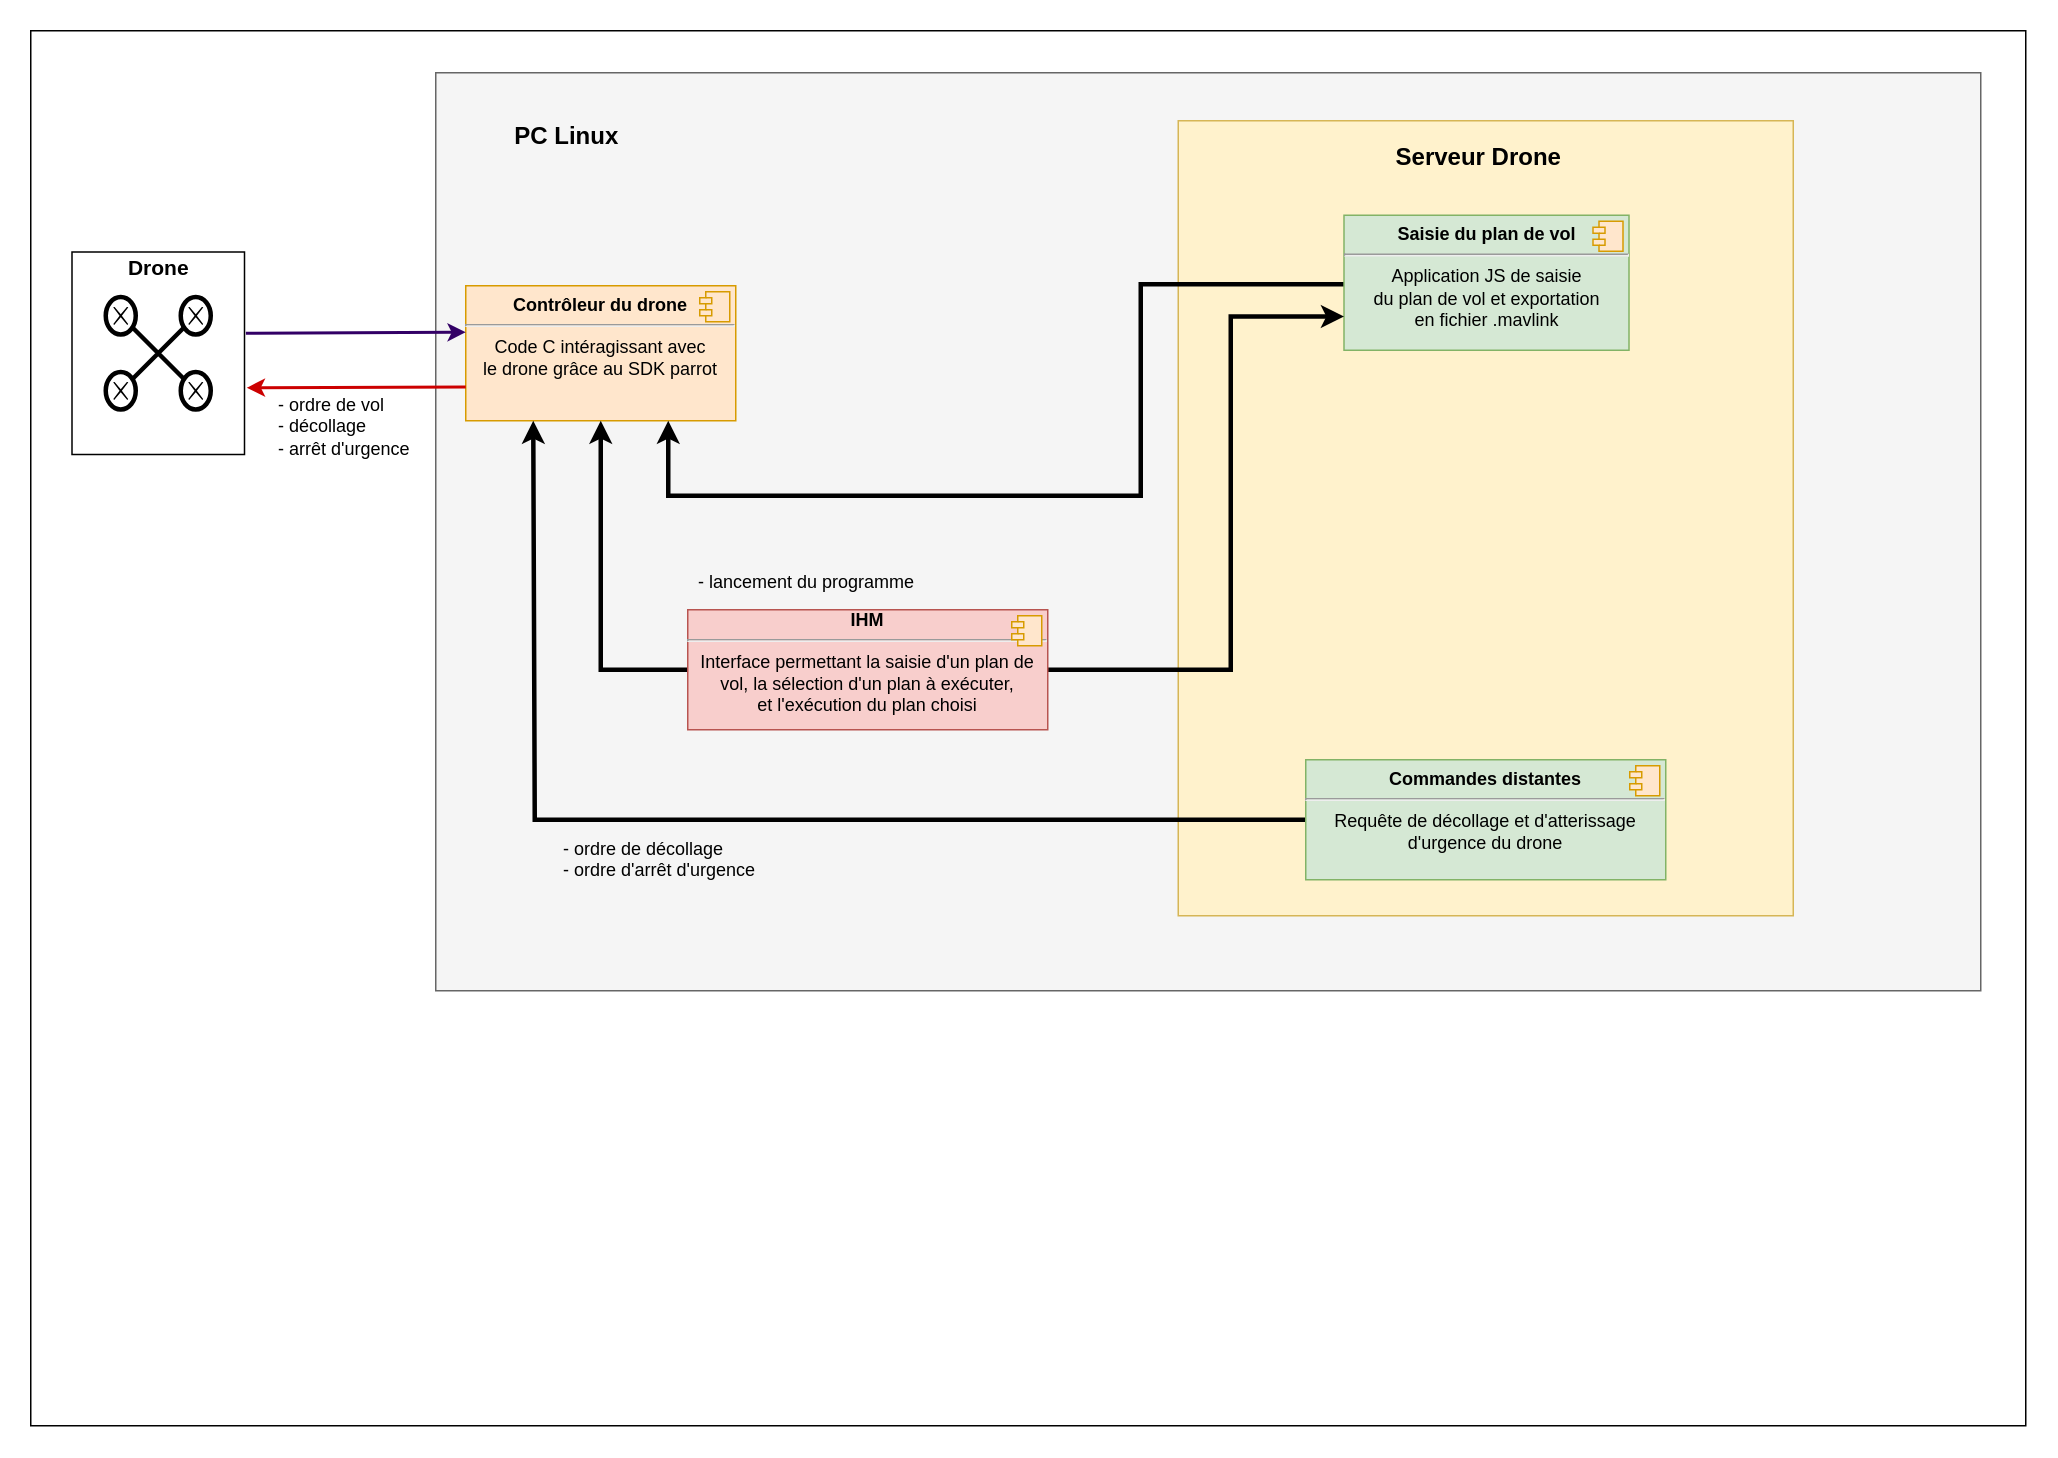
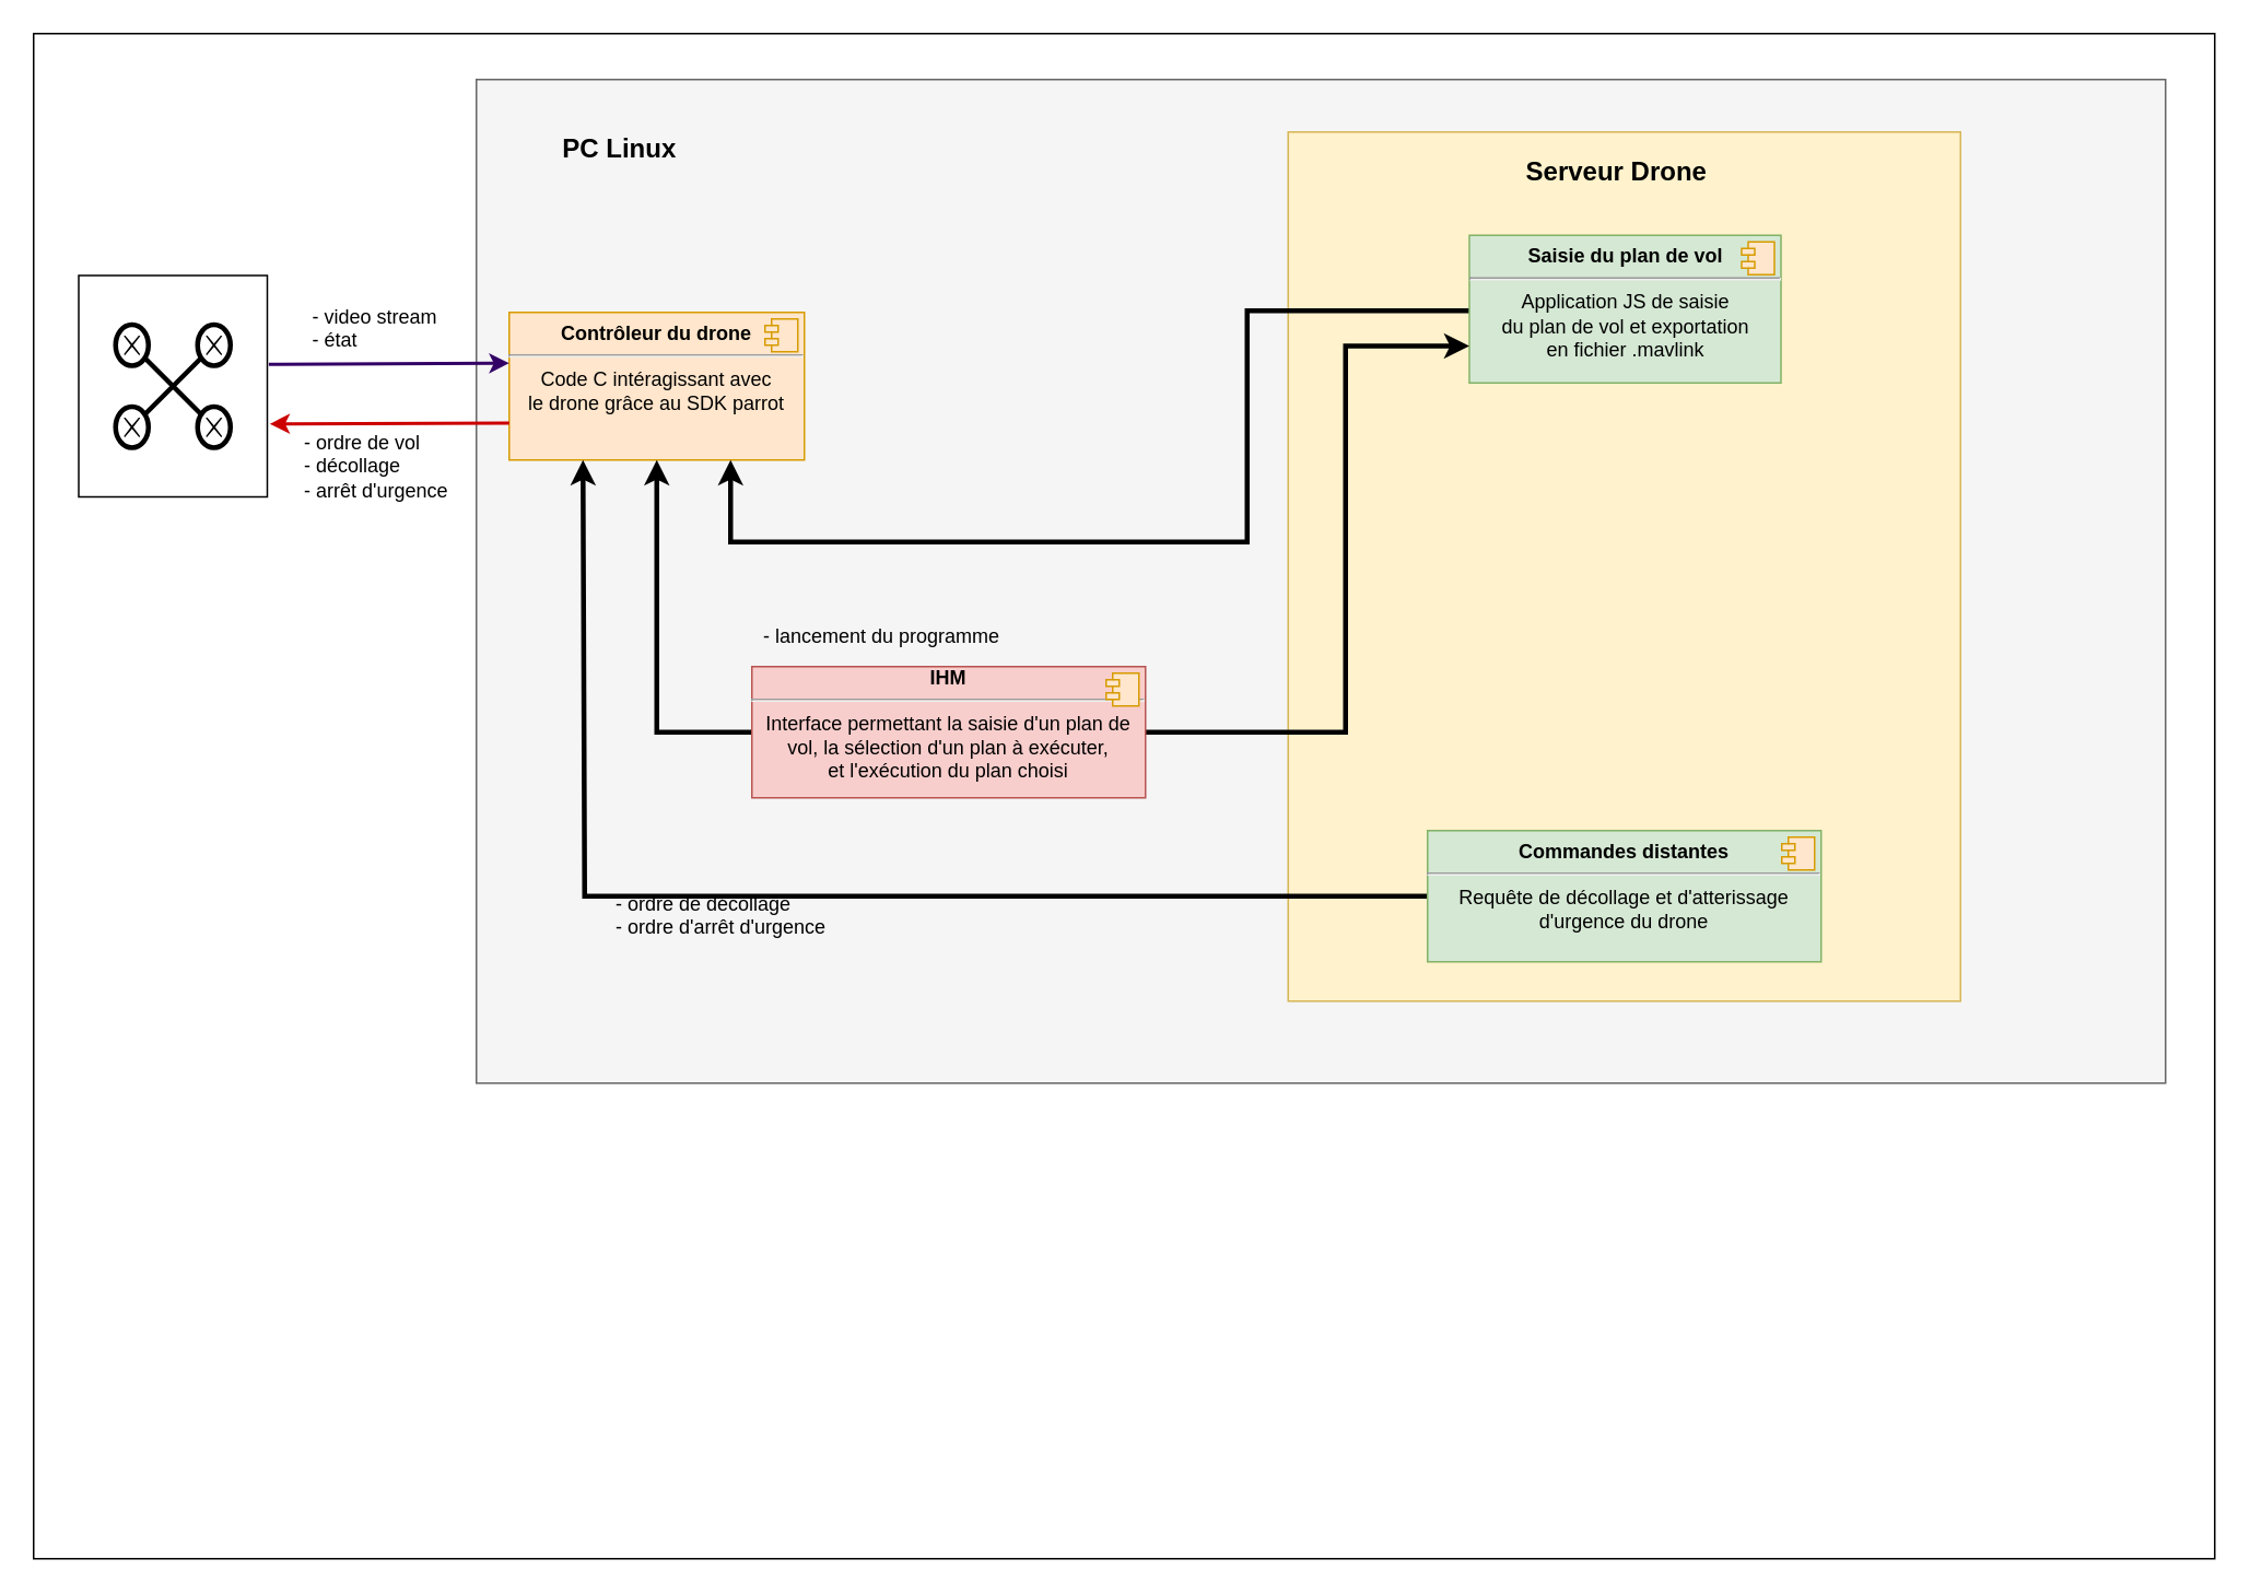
- <mxCell id="30" value="&lt;b&gt;&lt;font style=&quot;font-size: 14px&quot;&gt;Drone&lt;/font&gt;&lt;/b&gt;" style="text;html=1;strokeColor=none;fillColor=none;align=center;verticalAlign=middle;whiteSpace=wrap;rounded=0;" vertex="1" parent="1"><mxGeometry x="57.5" y="168" width="95" height="20" as="geometry" /></mxCell>
+ <mxCell id="15" value="&lt;div&gt;&amp;nbsp;- video stream&lt;/div&gt;&lt;div&gt;&amp;nbsp;- état&lt;br&gt;&lt;/div&gt;" style="text;html=1;resizable=0;points=[];autosize=1;align=left;verticalAlign=top;spacingTop=-4;" parent="1" vertex="1"><mxGeometry x="185" y="182.5" width="100" height="30" as="geometry" /></mxCell>
- <mxCell id="23" value="&lt;div&gt;&amp;nbsp;- ordre de décollage&lt;/div&gt;&lt;div&gt;&amp;nbsp;- ordre d'arrêt d'urgence&lt;br&gt;&lt;/div&gt;" style="text;html=1;resizable=0;points=[];autosize=1;align=left;verticalAlign=top;spacingTop=-4;" parent="1" vertex="1"><mxGeometry x="370" y="556" width="150" height="30" as="geometry" /></mxCell>
+ <mxCell id="23" value="&lt;div&gt;&amp;nbsp;- ordre de décollage&lt;/div&gt;&lt;div&gt;&amp;nbsp;- ordre d'arrêt d'urgence&lt;br&gt;&lt;/div&gt;" style="text;html=1;resizable=0;points=[];autosize=1;align=left;verticalAlign=top;spacingTop=-4;" parent="1" vertex="1"><mxGeometry x="370" y="541" width="150" height="30" as="geometry" /></mxCell>
